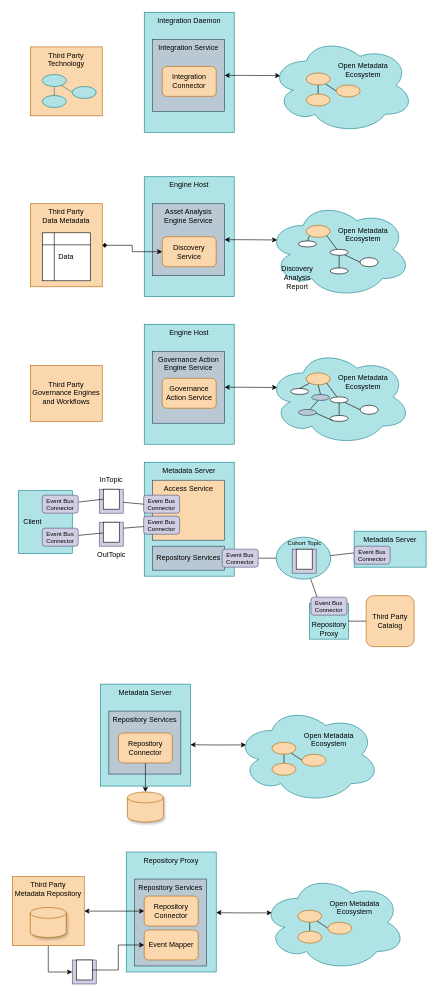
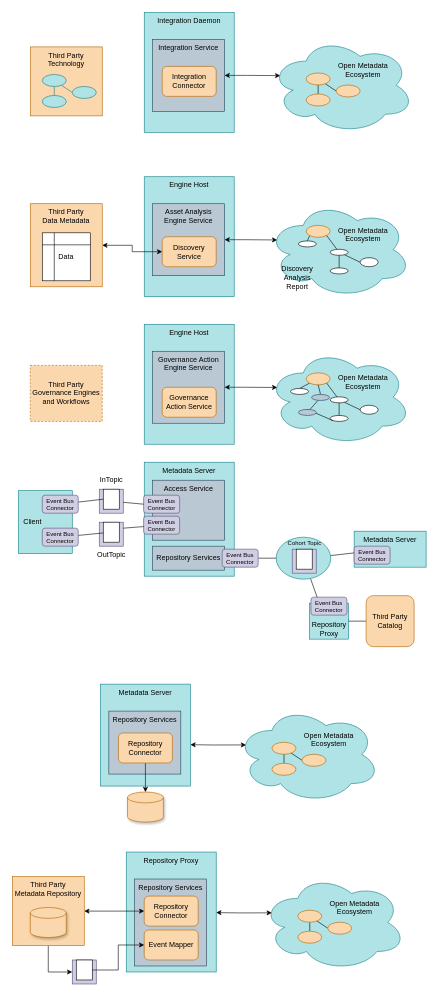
- <mxCell id="22" style="edgeStyle=orthogonalEdgeStyle;rounded=0;orthogonalLoop=1;jettySize=auto;html=1;exitX=0;exitY=0.5;exitDx=0;exitDy=0;startArrow=classic;startFill=1;endArrow=diamond;" edge="1" parent="1" source="23" target="25"><mxGeometry relative="1" as="geometry" /></mxCell>
+ <mxCell id="22" style="edgeStyle=orthogonalEdgeStyle;rounded=0;orthogonalLoop=1;jettySize=auto;html=1;exitX=0;exitY=0.5;exitDx=0;exitDy=0;startArrow=classic;startFill=1;" edge="1" parent="1" source="23" target="25"><mxGeometry relative="1" as="geometry" /></mxCell>
- <mxCell id="43" value="Third Party&lt;br&gt;Governance Engines and Workflows" style="rounded=0;whiteSpace=wrap;html=1;fillColor=#fad7ac;strokeColor=#b46504;verticalAlign=middle;align=center;" vertex="1" parent="1"><mxGeometry x="50" y="608.5" width="120" height="93.5" as="geometry" /></mxCell>
+ <mxCell id="43" value="Third Party&lt;br&gt;Governance Engines and Workflows" style="rounded=0;whiteSpace=wrap;html=1;fillColor=#fad7ac;strokeColor=#b46504;verticalAlign=middle;align=center;dashed=1;" vertex="1" parent="1"><mxGeometry x="50" y="608.5" width="120" height="93.5" as="geometry" /></mxCell>
- <mxCell id="41" value="Governance Action Service" style="rounded=1;whiteSpace=wrap;html=1;fillColor=#fad7ac;strokeColor=#b46504;" vertex="1" parent="1"><mxGeometry x="270" y="630" width="90" height="50" as="geometry" /></mxCell>
+ <mxCell id="41" value="Governance Action Service" style="rounded=1;whiteSpace=wrap;html=1;fillColor=#fad7ac;strokeColor=#b46504;" vertex="1" parent="1"><mxGeometry x="270" y="645" width="90" height="50" as="geometry" /></mxCell>
- <mxCell id="68" value="Access Service" style="rounded=0;whiteSpace=wrap;html=1;verticalAlign=top;fillColor=#fad7ac;strokeColor=#23445d;" vertex="1" parent="1"><mxGeometry x="254" y="800" width="120" height="100" as="geometry" /></mxCell>
+ <mxCell id="68" value="Access Service" style="rounded=0;whiteSpace=wrap;html=1;verticalAlign=top;fillColor=#bac8d3;strokeColor=#23445d;" vertex="1" parent="1"><mxGeometry x="254" y="800" width="120" height="100" as="geometry" /></mxCell>
